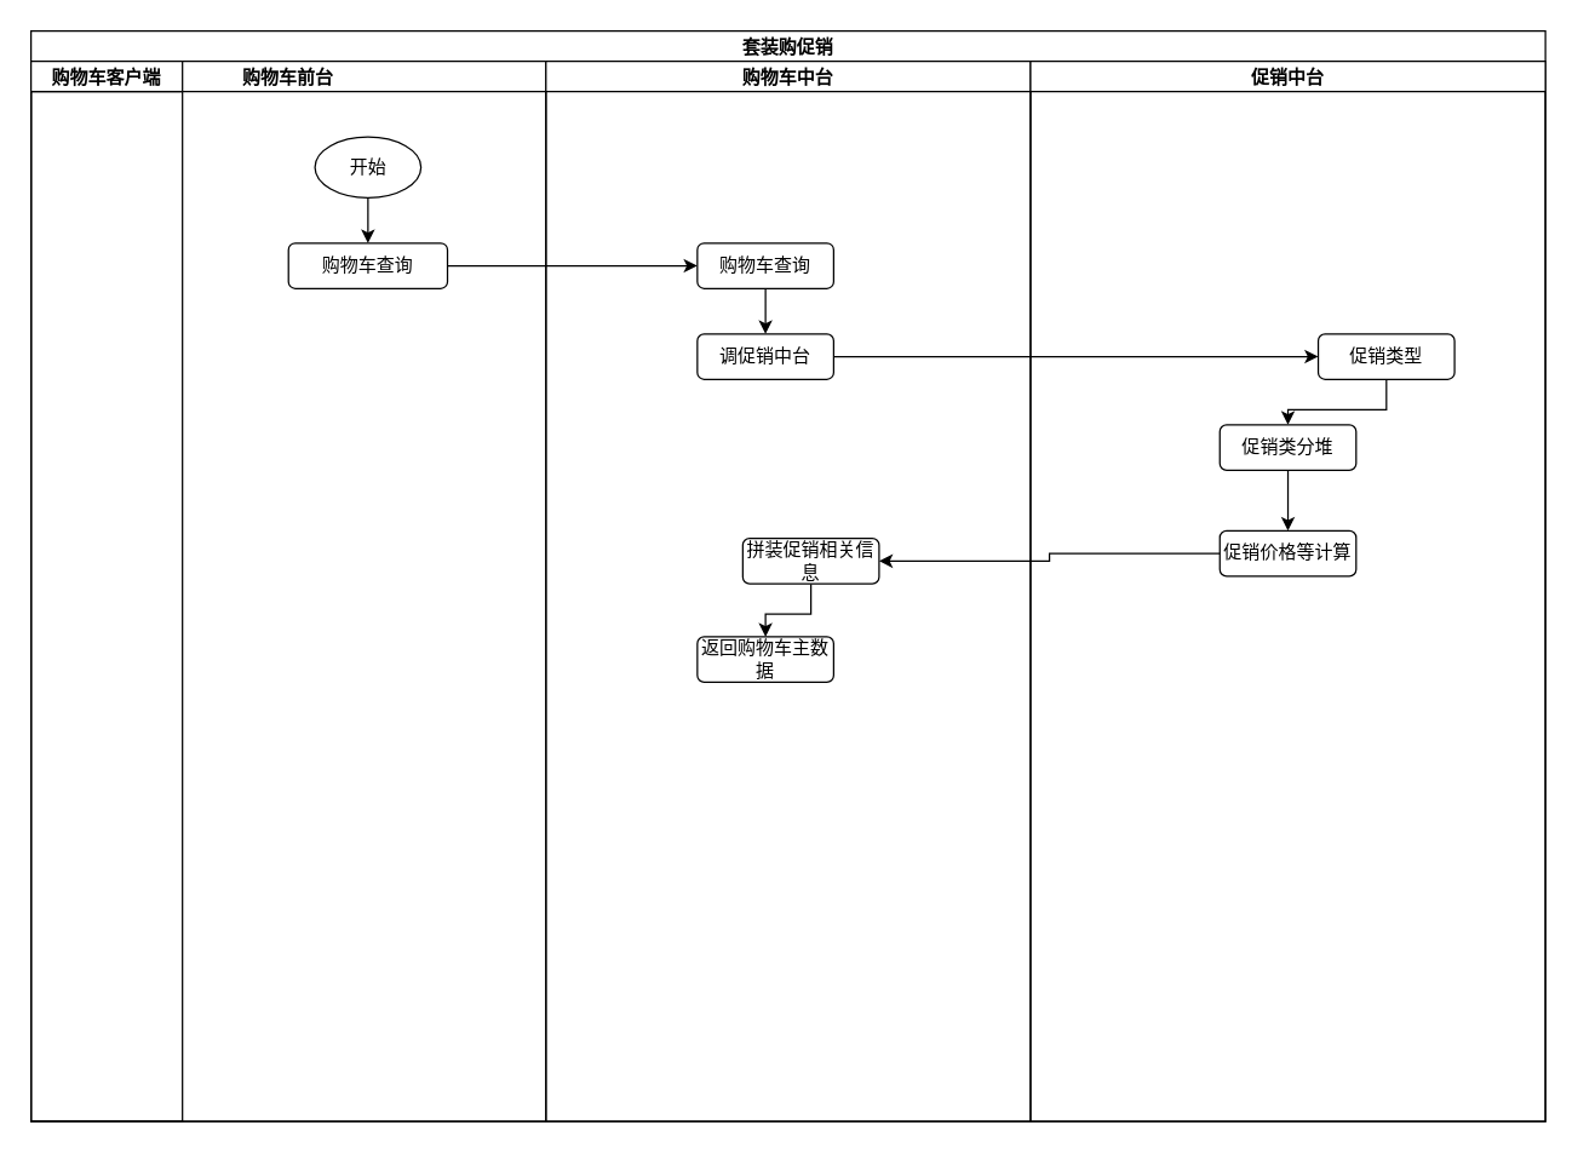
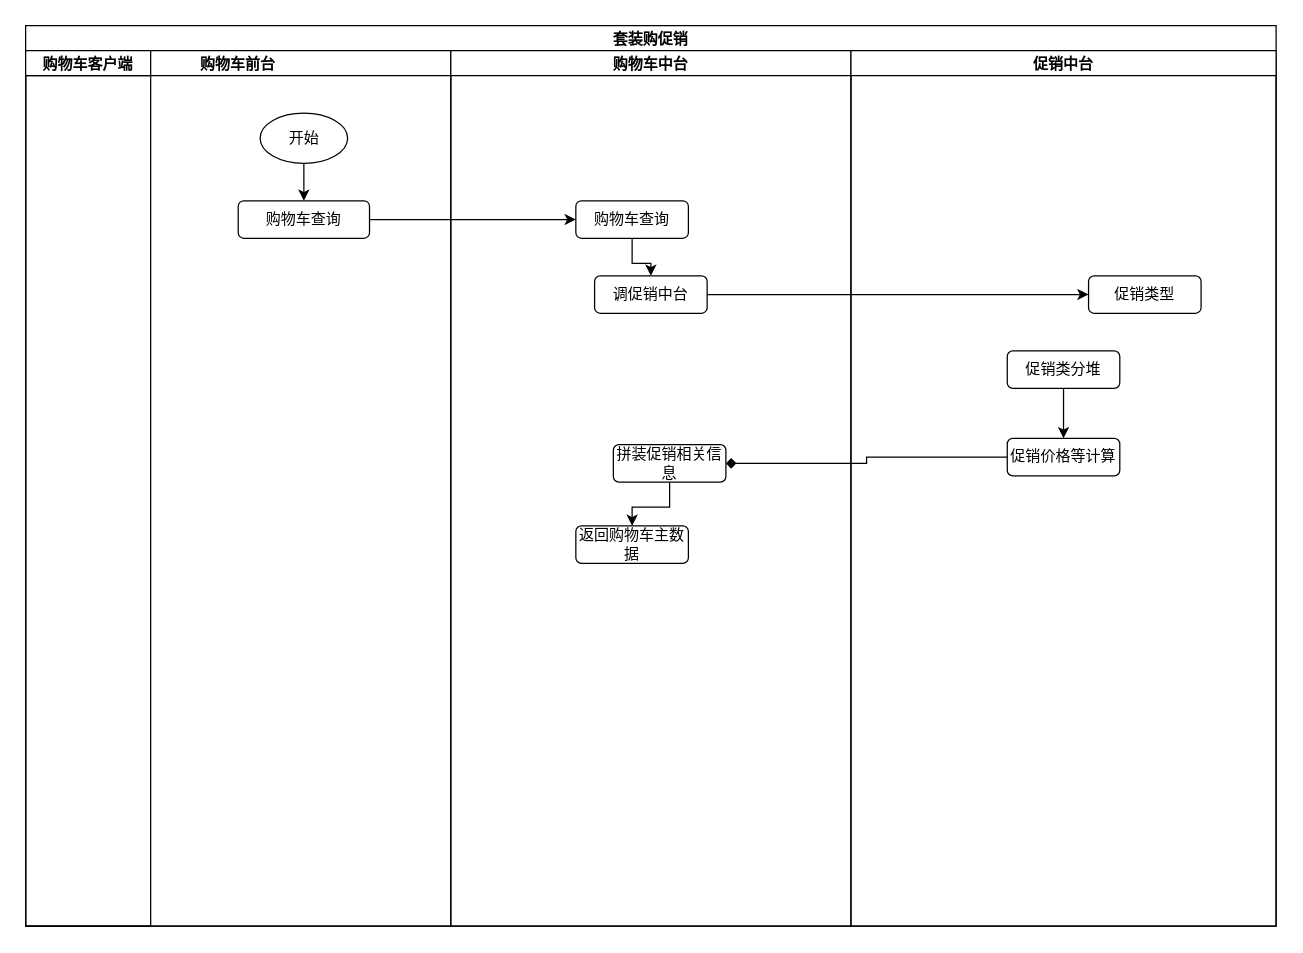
- <mxCell id="10" value="调促销中台" style="rounded=1;whiteSpace=wrap;html=1;" vertex="1" parent="7"><mxGeometry x="100" y="180" width="90" height="30" as="geometry" /></mxCell>
+ <mxCell id="10" value="调促销中台" style="rounded=1;whiteSpace=wrap;html=1;" vertex="1" parent="7"><mxGeometry x="115" y="180" width="90" height="30" as="geometry" /></mxCell>
- <mxCell id="15" style="edgeStyle=orthogonalEdgeStyle;rounded=0;orthogonalLoop=1;jettySize=auto;html=1;entryX=0.5;entryY=0;entryDx=0;entryDy=0;" edge="1" parent="14" source="16" target="18"><mxGeometry relative="1" as="geometry" /></mxCell>
- <mxCell id="22" style="edgeStyle=orthogonalEdgeStyle;rounded=0;orthogonalLoop=1;jettySize=auto;html=1;entryX=1;entryY=0.5;entryDx=0;entryDy=0;" edge="1" parent="2" source="19" target="12"><mxGeometry relative="1" as="geometry" /></mxCell>
+ <mxCell id="22" style="edgeStyle=orthogonalEdgeStyle;rounded=0;orthogonalLoop=1;jettySize=auto;html=1;entryX=1;entryY=0.5;entryDx=0;entryDy=0;endArrow=diamond;" edge="1" parent="2" source="19" target="12"><mxGeometry relative="1" as="geometry" /></mxCell>
